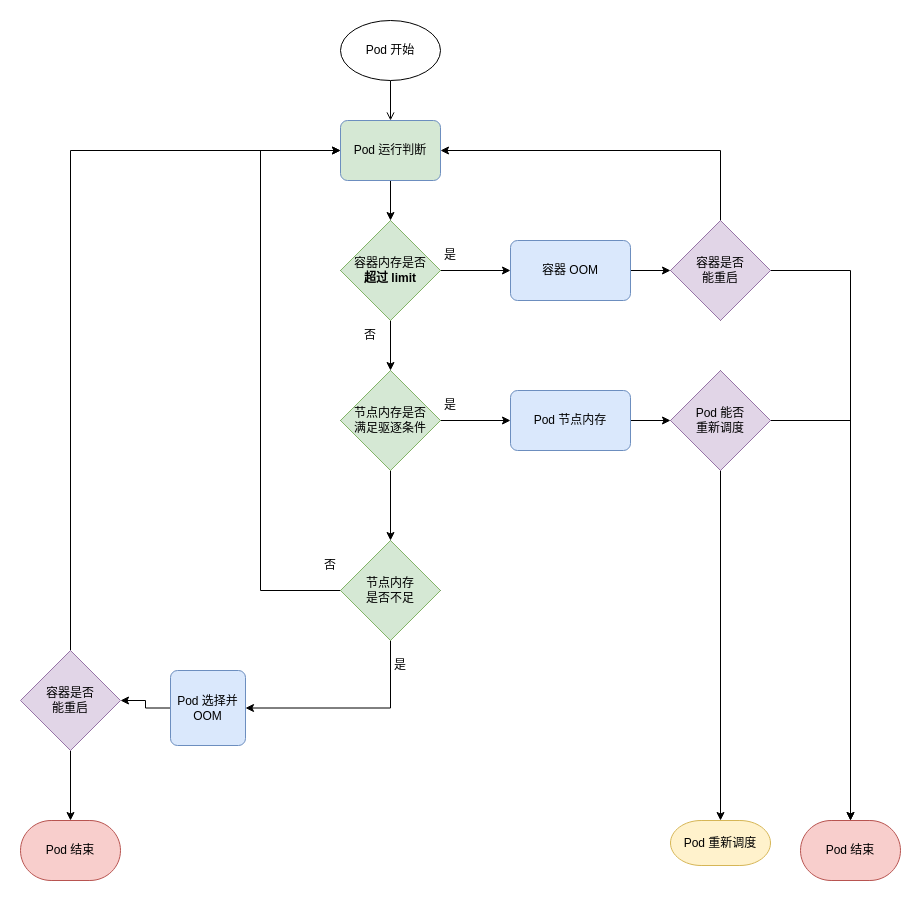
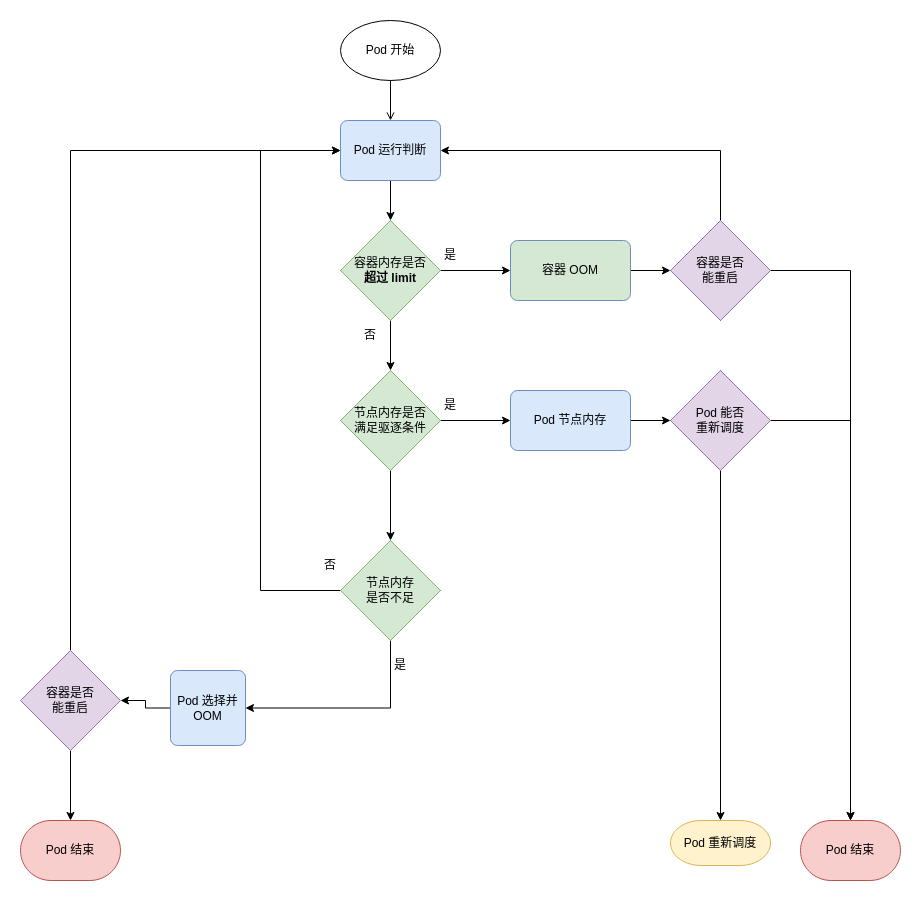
- <mxCell id="22" value="Pod 运行判断" style="rounded=1;whiteSpace=wrap;html=1;absoluteArcSize=1;arcSize=14;strokeWidth=1;fillColor=#d5e8d4;strokeColor=#6c8ebf;" vertex="1" parent="1"><mxGeometry x="340" y="120" width="100" height="60" as="geometry" /></mxCell>
+ <mxCell id="22" value="Pod 运行判断" style="rounded=1;whiteSpace=wrap;html=1;absoluteArcSize=1;arcSize=14;strokeWidth=1;fillColor=#dae8fc;strokeColor=#6c8ebf;" vertex="1" parent="1"><mxGeometry x="340" y="120" width="100" height="60" as="geometry" /></mxCell>
- <mxCell id="8" value="容器 OOM" style="rounded=1;whiteSpace=wrap;html=1;absoluteArcSize=1;arcSize=14;strokeWidth=1;fillColor=#dae8fc;strokeColor=#6c8ebf;" vertex="1" parent="1"><mxGeometry x="510" y="240" width="120" height="60" as="geometry" /></mxCell>
+ <mxCell id="8" value="容器 OOM" style="rounded=1;whiteSpace=wrap;html=1;absoluteArcSize=1;arcSize=14;strokeWidth=1;fillColor=#d5e8d4;strokeColor=#6c8ebf;" vertex="1" parent="1"><mxGeometry x="510" y="240" width="120" height="60" as="geometry" /></mxCell>
